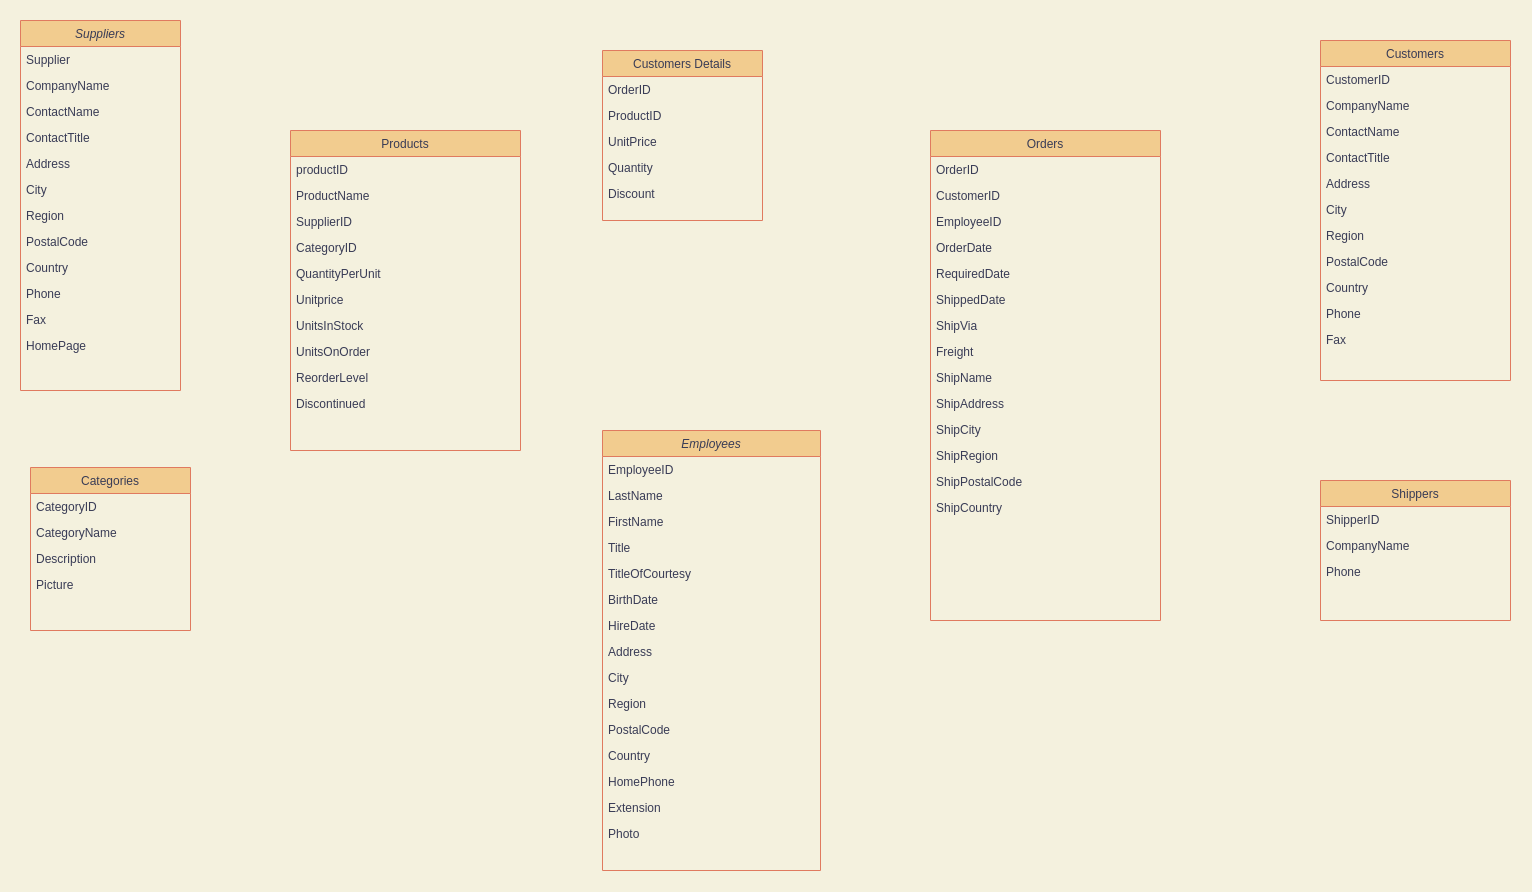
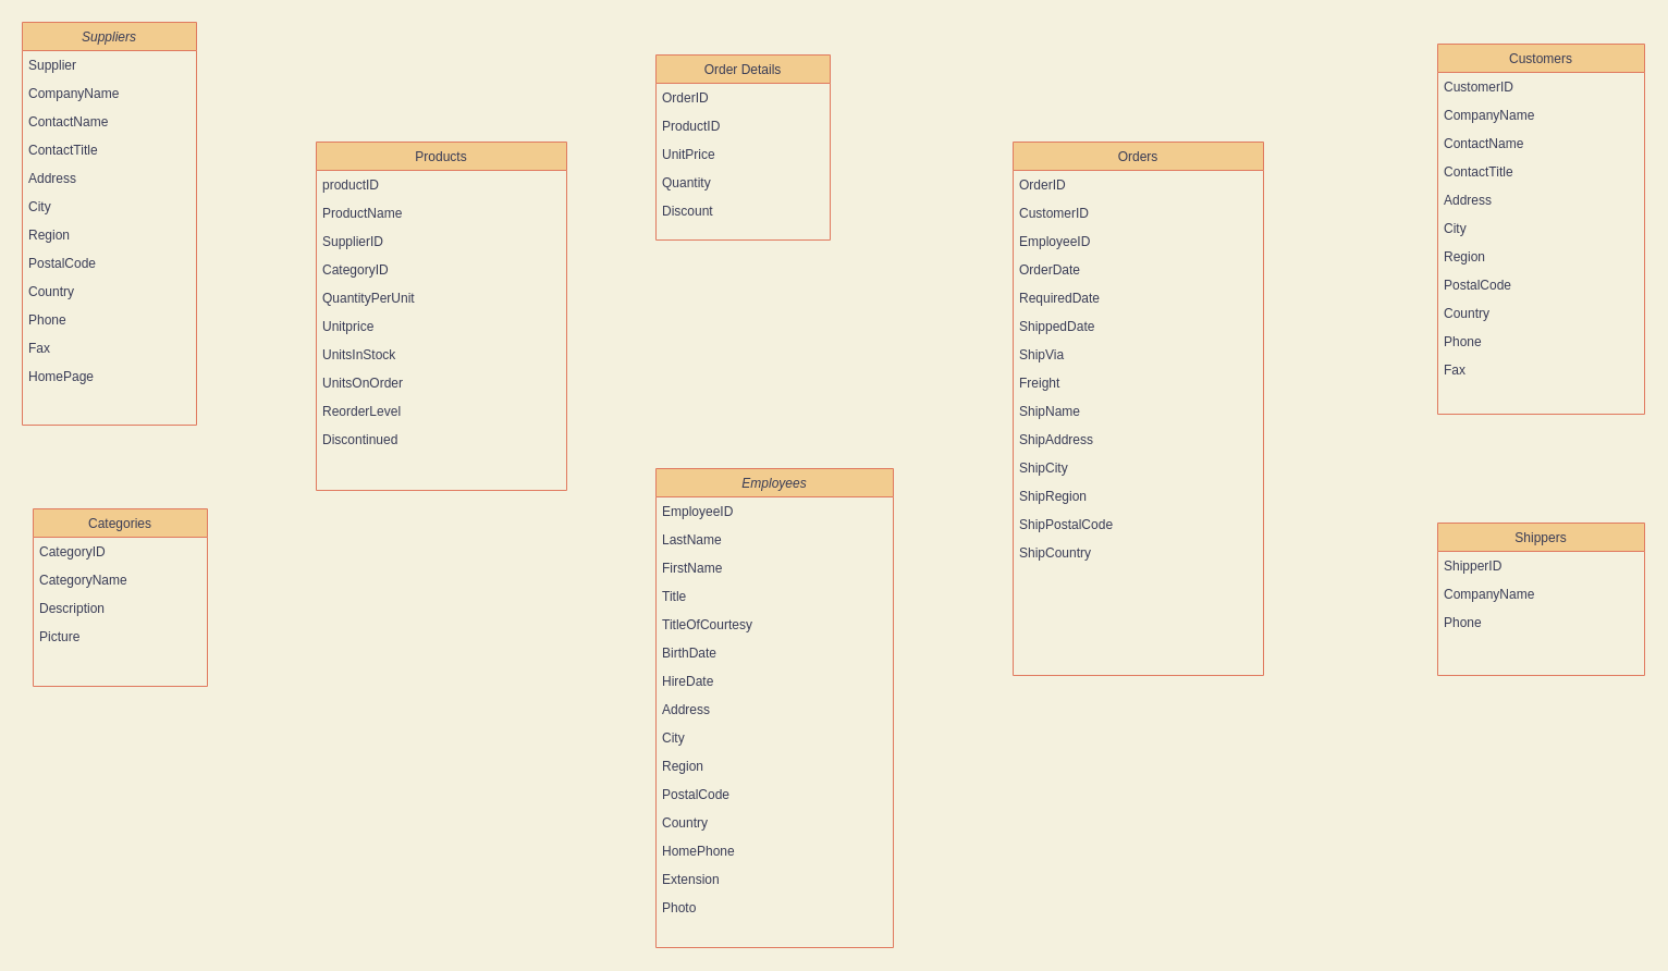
- <mxCell id="15" value="Customers Details" style="swimlane;fontStyle=0;align=center;verticalAlign=top;childLayout=stackLayout;horizontal=1;startSize=26;horizontalStack=0;resizeParent=1;resizeLast=0;collapsible=1;marginBottom=0;rounded=0;shadow=0;strokeWidth=1;fillColor=#F2CC8F;strokeColor=#E07A5F;fontColor=#393C56;" parent="1" vertex="1"><mxGeometry x="602" y="50" width="160" height="170" as="geometry"><mxRectangle x="130" y="380" width="160" height="26" as="alternateBounds" /></mxGeometry></mxCell>
+ <mxCell id="15" value="Order Details" style="swimlane;fontStyle=0;align=center;verticalAlign=top;childLayout=stackLayout;horizontal=1;startSize=26;horizontalStack=0;resizeParent=1;resizeLast=0;collapsible=1;marginBottom=0;rounded=0;shadow=0;strokeWidth=1;fillColor=#F2CC8F;strokeColor=#E07A5F;fontColor=#393C56;" parent="1" vertex="1"><mxGeometry x="602" y="50" width="160" height="170" as="geometry"><mxRectangle x="130" y="380" width="160" height="26" as="alternateBounds" /></mxGeometry></mxCell>
